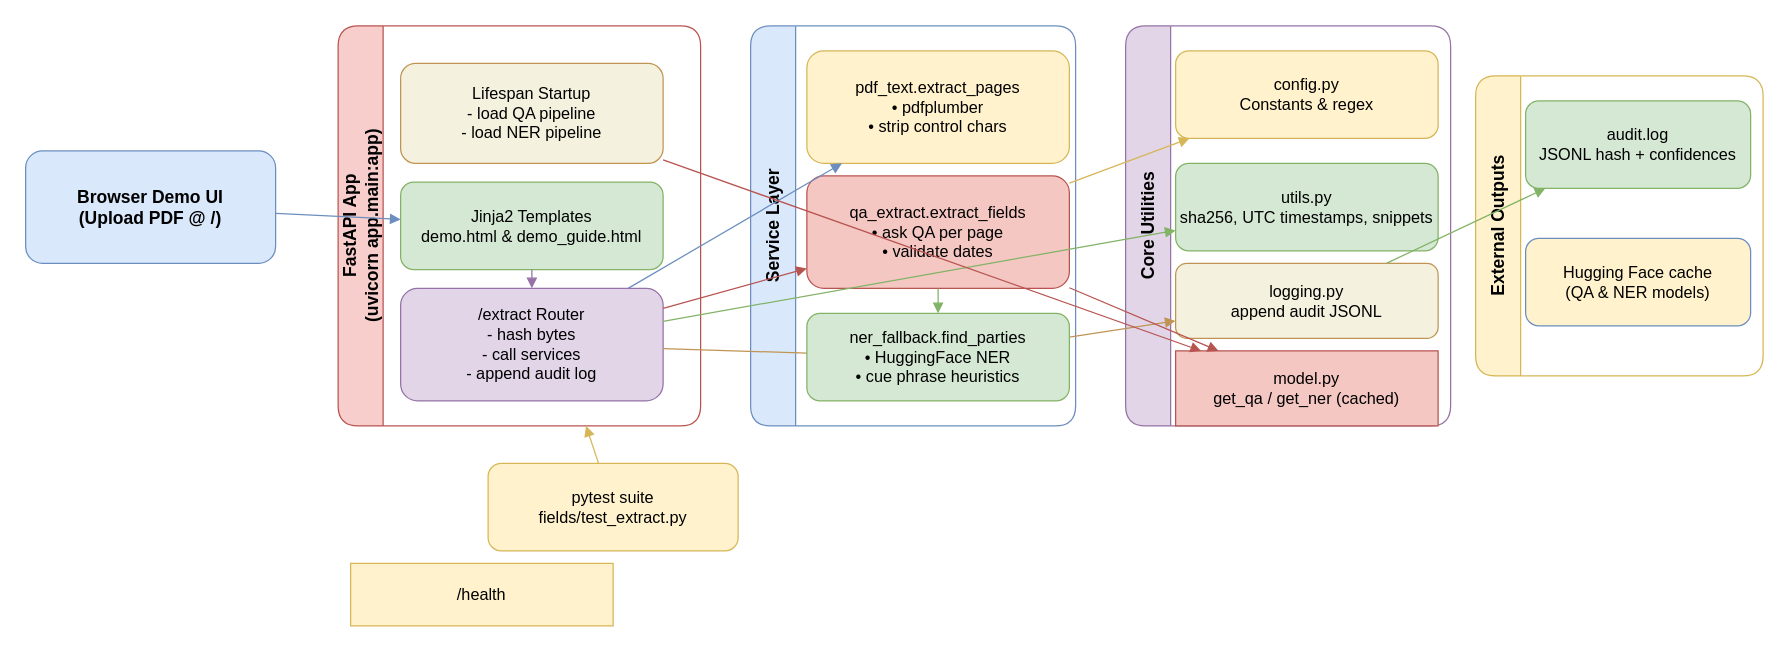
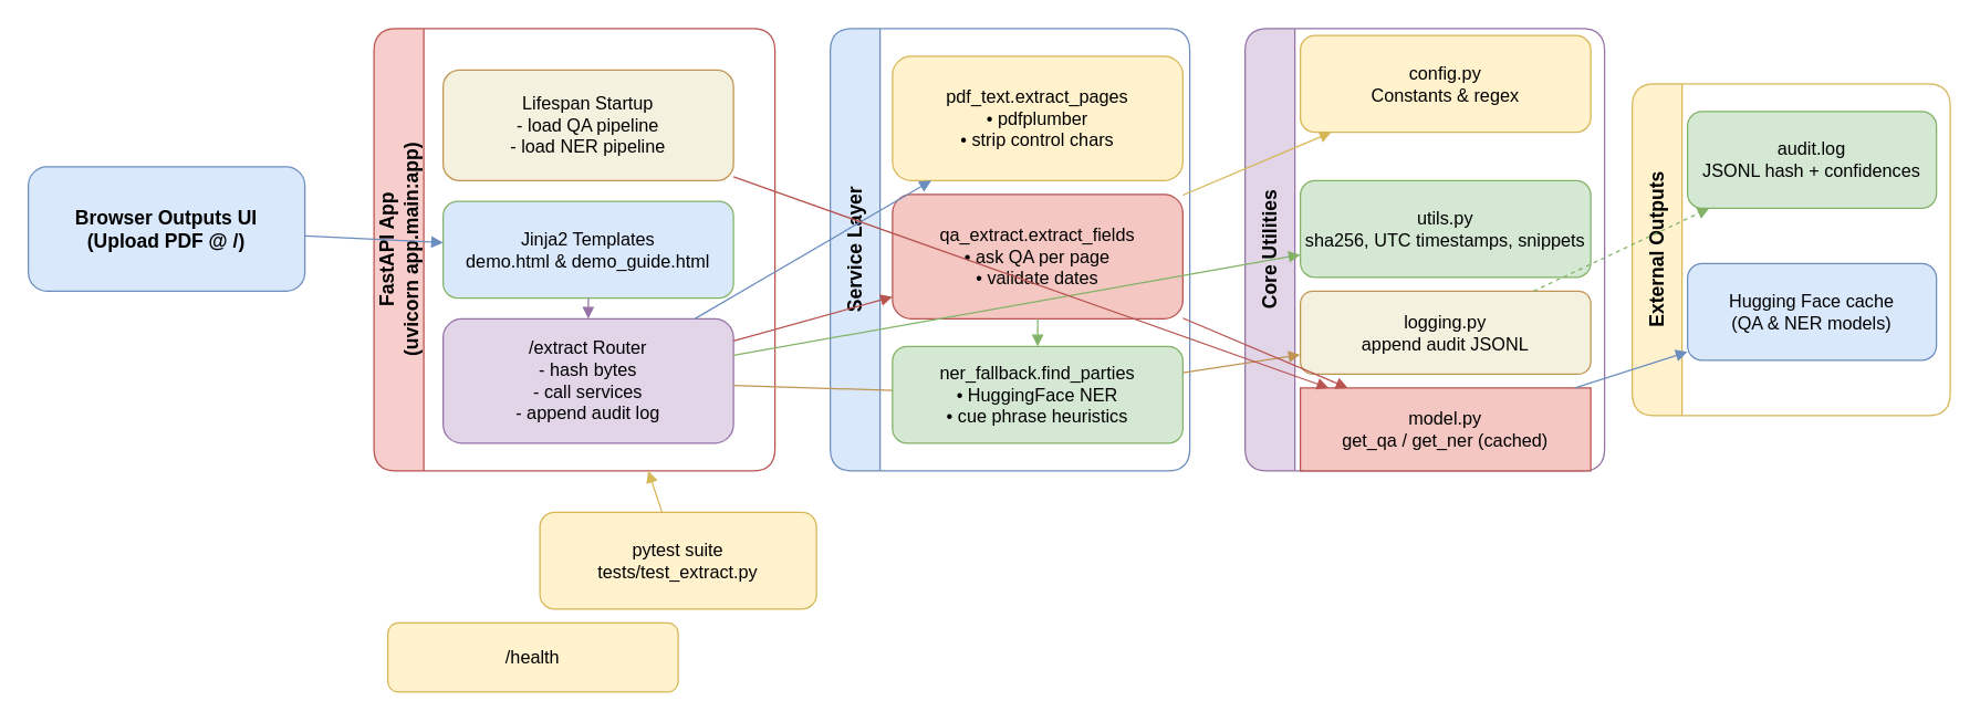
- <mxCell id="12" value="config.py&#10;Constants &amp; regex" style="rounded=1;whiteSpace=wrap;html=1;fillColor=#fff2cc;strokeColor=#d6b656;fontSize=13" parent="11" vertex="1"><mxGeometry x="40" y="20" width="210" height="70" as="geometry" /></mxCell>
+ <mxCell id="12" value="config.py&#10;Constants &amp; regex" style="rounded=1;whiteSpace=wrap;html=1;fillColor=#fff2cc;strokeColor=#d6b656;fontSize=13" parent="11" vertex="1"><mxGeometry x="40" y="5" width="210" height="70" as="geometry" /></mxCell>
- <mxCell id="2" value="Browser Demo UI&#10;(Upload PDF @ /)" style="rounded=1;whiteSpace=wrap;html=1;fillColor=#dae8fc;strokeColor=#6c8ebf;fontSize=14;fontStyle=1" parent="1" vertex="1"><mxGeometry x="20" y="120" width="200" height="90" as="geometry" /></mxCell>
+ <mxCell id="2" value="Browser Outputs UI&#10;(Upload PDF @ /)" style="rounded=1;whiteSpace=wrap;html=1;fillColor=#dae8fc;strokeColor=#6c8ebf;fontSize=14;fontStyle=1" parent="1" vertex="1"><mxGeometry x="20" y="120" width="200" height="90" as="geometry" /></mxCell>
- <mxCell id="5" value="Jinja2 Templates&#10;demo.html &amp; demo_guide.html" style="rounded=1;whiteSpace=wrap;html=1;fillColor=#d5e8d4;strokeColor=#82b366;fontSize=13" parent="3" vertex="1"><mxGeometry x="50" y="125" width="210" height="70" as="geometry" /></mxCell>
+ <mxCell id="5" value="Jinja2 Templates&#10;demo.html &amp; demo_guide.html" style="rounded=1;whiteSpace=wrap;html=1;fillColor=#dae8fc;strokeColor=#82b366;fontSize=13;" parent="3" vertex="1"><mxGeometry x="50" y="125" width="210" height="70" as="geometry" /></mxCell>
- <mxCell id="28" style="orthogonalEdgeStyle;rounded=1;strokeColor=#82b366;endArrow=block;html=1" parent="1" source="14" target="17" edge="1"><mxGeometry relative="1" as="geometry" /></mxCell>
+ <mxCell id="28" style="orthogonalEdgeStyle;rounded=1;strokeColor=#82b366;endArrow=block;html=1;dashed=1;" parent="1" source="14" target="17" edge="1"><mxGeometry relative="1" as="geometry" /></mxCell>
- <mxCell id="18" value="Hugging Face cache&#10;(QA &amp; NER models)" style="rounded=1;whiteSpace=wrap;html=1;fillColor=#fff2cc;strokeColor=#6c8ebf;fontSize=13;" parent="16" vertex="1"><mxGeometry x="40" y="130" width="180" height="70" as="geometry" /></mxCell>
+ <mxCell id="18" value="Hugging Face cache&#10;(QA &amp; NER models)" style="rounded=1;whiteSpace=wrap;html=1;fillColor=#dae8fc;strokeColor=#6c8ebf;fontSize=13" parent="16" vertex="1"><mxGeometry x="40" y="130" width="180" height="70" as="geometry" /></mxCell>
+ <mxCell id="27" style="orthogonalEdgeStyle;rounded=1;strokeColor=#6c8ebf;endArrow=block;html=1" parent="1" source="15" target="18" edge="1"><mxGeometry relative="1" as="geometry" /></mxCell>
- <mxCell id="19" value="pytest suite&#10;fields/test_extract.py" style="rounded=1;whiteSpace=wrap;html=1;fillColor=#fff2cc;strokeColor=#d6b656;fontSize=13" parent="1" vertex="1"><mxGeometry x="390" y="370" width="200" height="70" as="geometry" /></mxCell>
+ <mxCell id="19" value="pytest suite&#10;tests/test_extract.py" style="rounded=1;whiteSpace=wrap;html=1;fillColor=#fff2cc;strokeColor=#d6b656;fontSize=13" parent="1" vertex="1"><mxGeometry x="390" y="370" width="200" height="70" as="geometry" /></mxCell>
- <mxCell id="34" value="/health" style="whiteSpace=wrap;html=1;fillColor=#fff2cc;strokeColor=#d6b656;fontSize=13;rounded=0;" parent="1" vertex="1"><mxGeometry x="280" y="450" width="210" height="50" as="geometry" /></mxCell>
+ <mxCell id="34" value="/health" style="rounded=1;whiteSpace=wrap;html=1;fillColor=#fff2cc;strokeColor=#d6b656;fontSize=13" parent="1" vertex="1"><mxGeometry x="280" y="450" width="210" height="50" as="geometry" /></mxCell>
